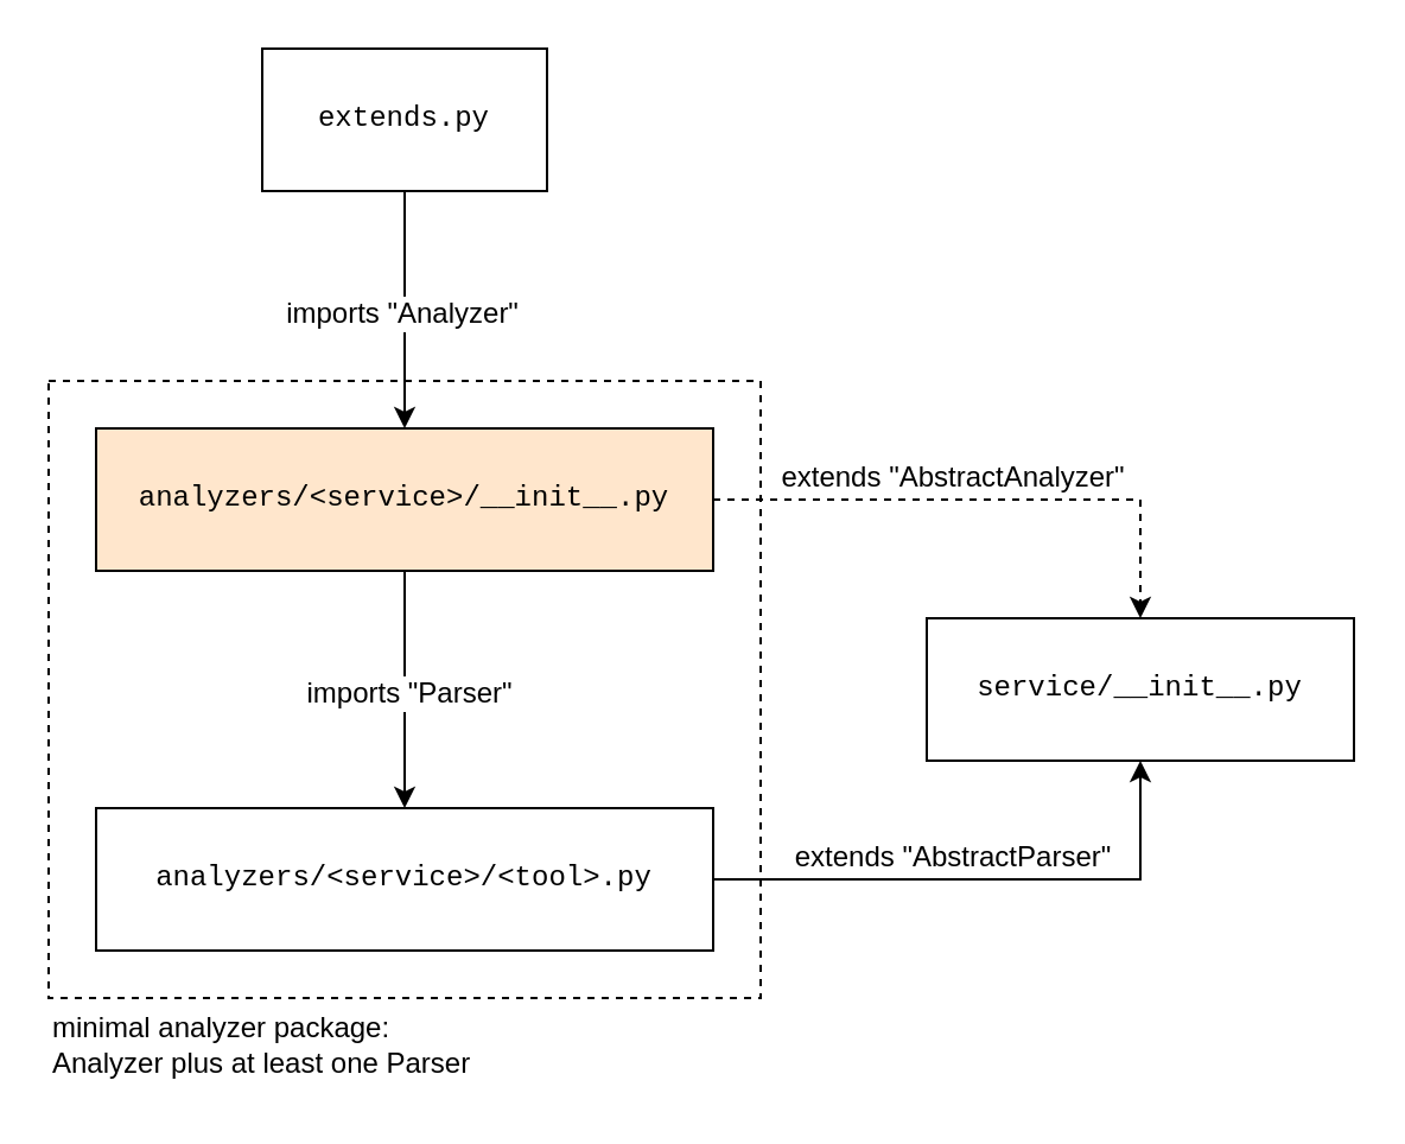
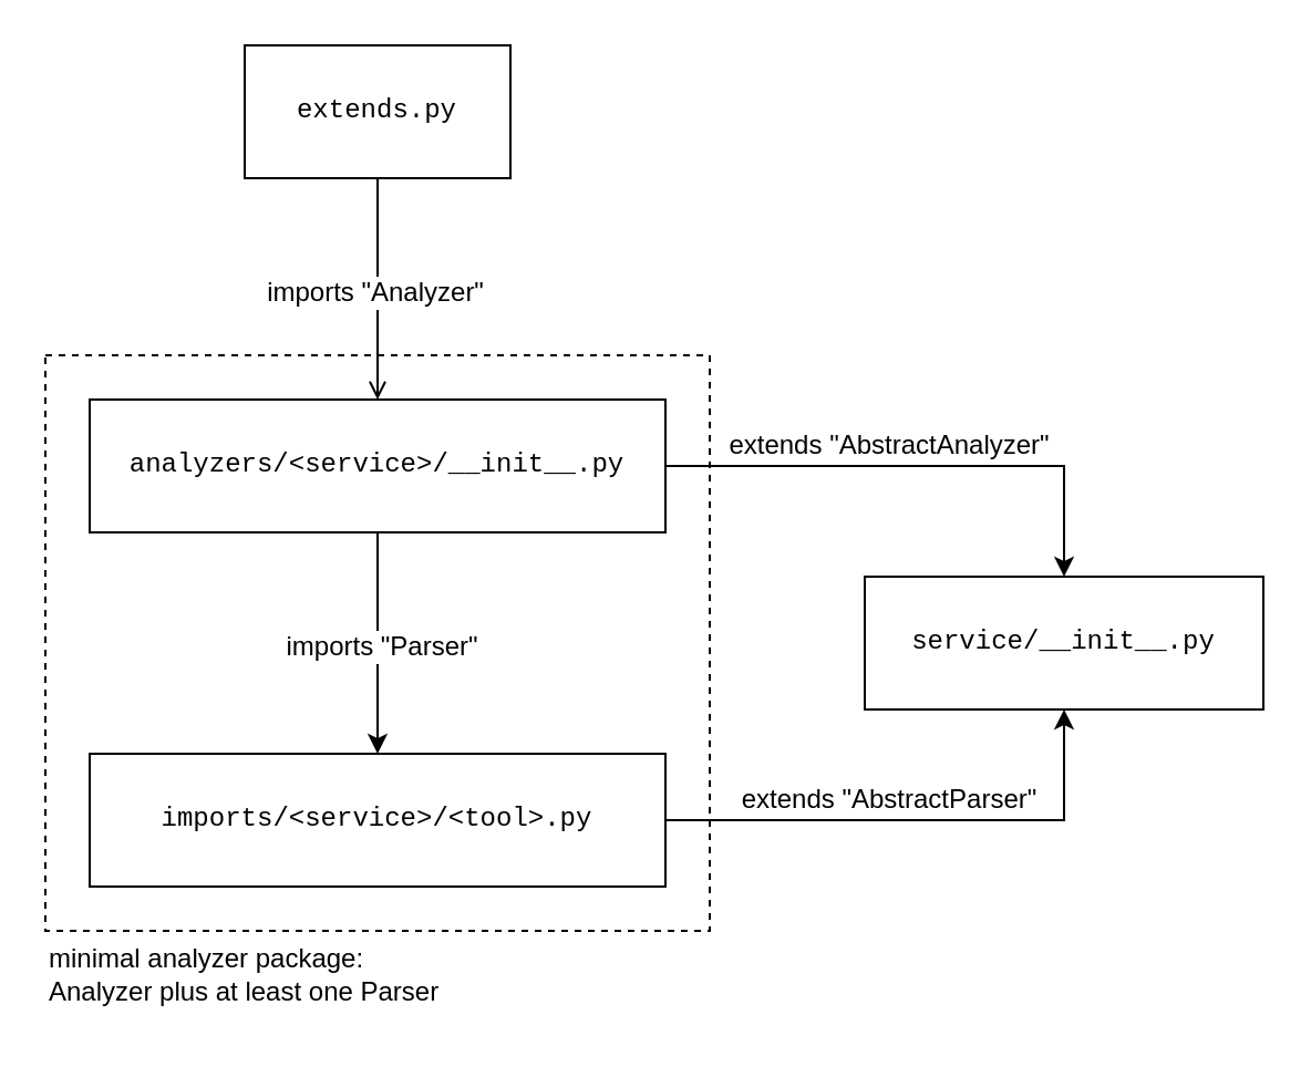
- <mxCell id="3" style="edgeStyle=orthogonalEdgeStyle;rounded=0;orthogonalLoop=1;jettySize=auto;html=1;exitX=0.5;exitY=1;exitDx=0;exitDy=0;entryX=0.5;entryY=0;entryDx=0;entryDy=0;" edge="1" parent="1" source="5" target="10"><mxGeometry relative="1" as="geometry" /></mxCell>
+ <mxCell id="3" style="edgeStyle=orthogonalEdgeStyle;rounded=0;orthogonalLoop=1;jettySize=auto;html=1;exitX=0.5;exitY=1;exitDx=0;exitDy=0;entryX=0.5;entryY=0;entryDx=0;entryDy=0;endArrow=open;" edge="1" parent="1" source="5" target="10"><mxGeometry relative="1" as="geometry" /></mxCell>
- <mxCell id="10" value="&lt;div&gt;analyzers/&amp;lt;service&amp;gt;/__init__.py&lt;/div&gt;" style="rounded=0;whiteSpace=wrap;html=1;fontFamily=Courier New;fillColor=#ffe6cc;" vertex="1" parent="1"><mxGeometry x="40" y="180" width="260" height="60" as="geometry" /></mxCell>
+ <mxCell id="10" value="&lt;div&gt;analyzers/&amp;lt;service&amp;gt;/__init__.py&lt;/div&gt;" style="rounded=0;whiteSpace=wrap;html=1;fontFamily=Courier New;" vertex="1" parent="1"><mxGeometry x="40" y="180" width="260" height="60" as="geometry" /></mxCell>
- <mxCell id="8" style="edgeStyle=orthogonalEdgeStyle;rounded=0;orthogonalLoop=1;jettySize=auto;html=1;exitX=1;exitY=0.5;exitDx=0;exitDy=0;entryX=0.5;entryY=0;entryDx=0;entryDy=0;dashed=1;" edge="1" parent="1" source="10" target="14"><mxGeometry relative="1" as="geometry" /></mxCell>
+ <mxCell id="8" style="edgeStyle=orthogonalEdgeStyle;rounded=0;orthogonalLoop=1;jettySize=auto;html=1;exitX=1;exitY=0.5;exitDx=0;exitDy=0;entryX=0.5;entryY=0;entryDx=0;entryDy=0;" edge="1" parent="1" source="10" target="14"><mxGeometry relative="1" as="geometry" /></mxCell>
- <mxCell id="13" value="&lt;div&gt;analyzers/&amp;lt;service&amp;gt;/&amp;lt;tool&amp;gt;.py&lt;/div&gt;" style="rounded=0;whiteSpace=wrap;html=1;fontFamily=Courier New;" vertex="1" parent="1"><mxGeometry x="40" y="340" width="260" height="60" as="geometry" /></mxCell>
+ <mxCell id="13" value="&lt;div&gt;imports/&amp;lt;service&amp;gt;/&amp;lt;tool&amp;gt;.py&lt;/div&gt;" style="rounded=0;whiteSpace=wrap;html=1;fontFamily=Courier New;" vertex="1" parent="1"><mxGeometry x="40" y="340" width="260" height="60" as="geometry" /></mxCell>
